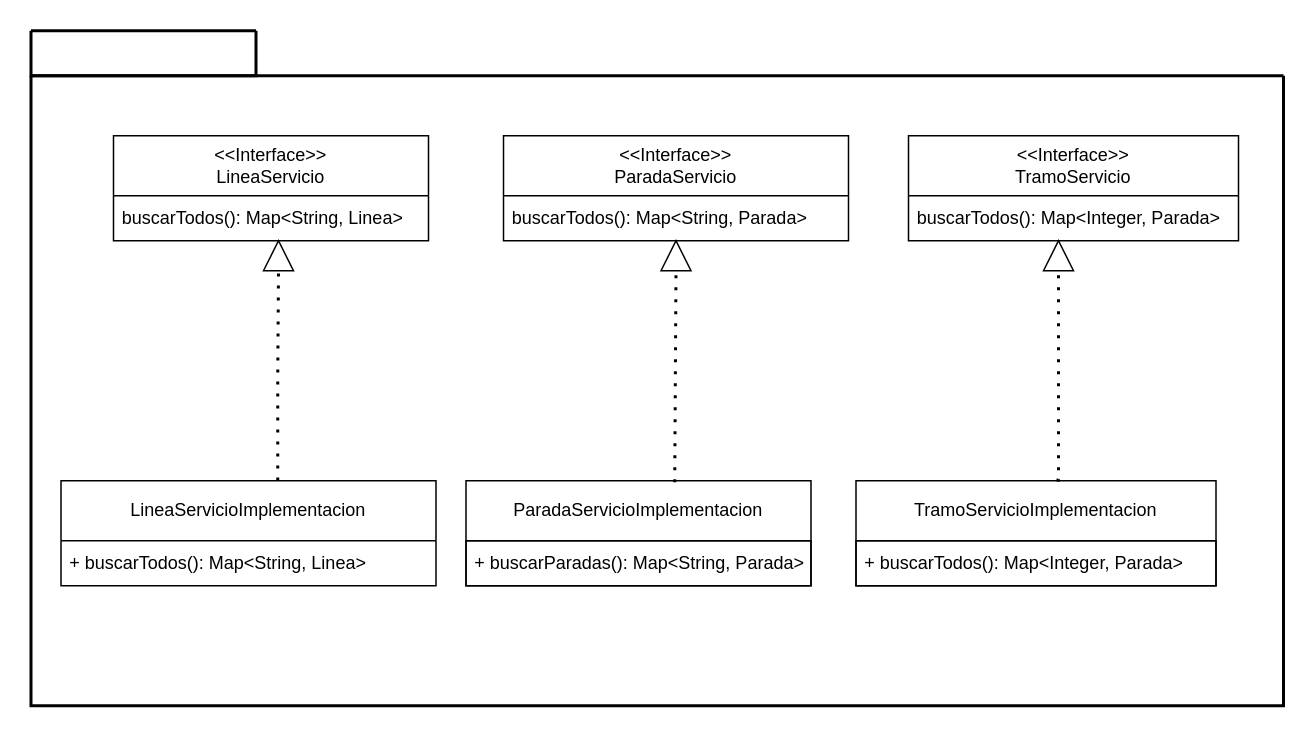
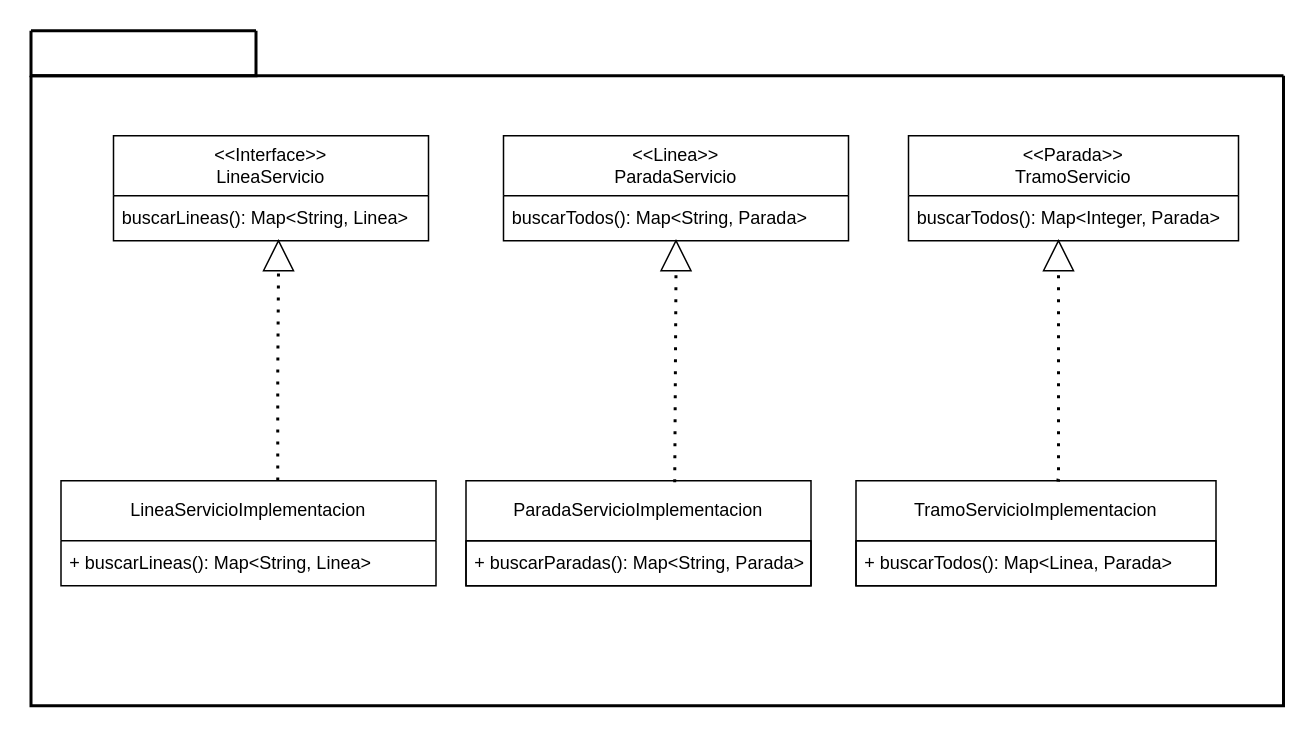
- <mxCell id="14" value="&lt;div&gt;&amp;lt;&amp;lt;Interface&amp;gt;&amp;gt;&lt;/div&gt;&lt;div&gt;ParadaServicio&lt;/div&gt;" style="swimlane;fontStyle=0;childLayout=stackLayout;horizontal=1;startSize=40;horizontalStack=0;resizeParent=1;resizeParentMax=0;resizeLast=0;collapsible=1;marginBottom=0;whiteSpace=wrap;html=1;" vertex="1" parent="2"><mxGeometry x="315" y="40" width="230" height="70" as="geometry" /></mxCell>
+ <mxCell id="14" value="&lt;div&gt;&amp;lt;&amp;lt;Linea&amp;gt;&amp;gt;&lt;/div&gt;&lt;div&gt;ParadaServicio&lt;/div&gt;" style="swimlane;fontStyle=0;childLayout=stackLayout;horizontal=1;startSize=40;horizontalStack=0;resizeParent=1;resizeParentMax=0;resizeLast=0;collapsible=1;marginBottom=0;whiteSpace=wrap;html=1;" vertex="1" parent="2"><mxGeometry x="315" y="40" width="230" height="70" as="geometry" /></mxCell>
- <mxCell id="16" value="&lt;div&gt;&amp;lt;&amp;lt;Interface&amp;gt;&amp;gt;&lt;/div&gt;&lt;div&gt;TramoServicio&lt;/div&gt;" style="swimlane;fontStyle=0;childLayout=stackLayout;horizontal=1;startSize=40;horizontalStack=0;resizeParent=1;resizeParentMax=0;resizeLast=0;collapsible=1;marginBottom=0;whiteSpace=wrap;html=1;" vertex="1" parent="2"><mxGeometry x="585" y="40" width="220" height="70" as="geometry" /></mxCell>
+ <mxCell id="16" value="&lt;div&gt;&amp;lt;&amp;lt;Parada&amp;gt;&amp;gt;&lt;/div&gt;&lt;div&gt;TramoServicio&lt;/div&gt;" style="swimlane;fontStyle=0;childLayout=stackLayout;horizontal=1;startSize=40;horizontalStack=0;resizeParent=1;resizeParentMax=0;resizeLast=0;collapsible=1;marginBottom=0;whiteSpace=wrap;html=1;" vertex="1" parent="2"><mxGeometry x="585" y="40" width="220" height="70" as="geometry" /></mxCell>
- <mxCell id="4" value="buscarTodos(): Map&amp;lt;String, Linea&amp;gt;" style="text;strokeColor=none;fillColor=none;align=left;verticalAlign=middle;spacingLeft=4;spacingRight=4;overflow=hidden;points=[[0,0.5],[1,0.5]];portConstraint=eastwest;rotatable=0;whiteSpace=wrap;html=1;" vertex="1" parent="3"><mxGeometry y="40" width="210" height="30" as="geometry" /></mxCell>
+ <mxCell id="4" value="buscarLineas(): Map&amp;lt;String, Linea&amp;gt;" style="text;strokeColor=none;fillColor=none;align=left;verticalAlign=middle;spacingLeft=4;spacingRight=4;overflow=hidden;points=[[0,0.5],[1,0.5]];portConstraint=eastwest;rotatable=0;whiteSpace=wrap;html=1;" vertex="1" parent="3"><mxGeometry y="40" width="210" height="30" as="geometry" /></mxCell>
- <mxCell id="7" value="+&amp;nbsp;buscarTodos(): Map&amp;lt;String, Linea&amp;gt;" style="text;strokeColor=none;fillColor=none;align=left;verticalAlign=middle;spacingLeft=4;spacingRight=4;overflow=hidden;points=[[0,0.5],[1,0.5]];portConstraint=eastwest;rotatable=0;whiteSpace=wrap;html=1;" vertex="1" parent="6"><mxGeometry y="40" width="250" height="30" as="geometry" /></mxCell>
+ <mxCell id="7" value="+&amp;nbsp;buscarLineas(): Map&amp;lt;String, Linea&amp;gt;" style="text;strokeColor=none;fillColor=none;align=left;verticalAlign=middle;spacingLeft=4;spacingRight=4;overflow=hidden;points=[[0,0.5],[1,0.5]];portConstraint=eastwest;rotatable=0;whiteSpace=wrap;html=1;" vertex="1" parent="6"><mxGeometry y="40" width="250" height="30" as="geometry" /></mxCell>
- <mxCell id="11" value="+&amp;nbsp;buscarTodos(): Map&amp;lt;Integer, Parada&amp;gt;" style="text;strokeColor=default;fillColor=none;align=left;verticalAlign=middle;spacingLeft=4;spacingRight=4;overflow=hidden;points=[[0,0.5],[1,0.5]];portConstraint=eastwest;rotatable=0;whiteSpace=wrap;html=1;" vertex="1" parent="10"><mxGeometry y="40" width="240" height="30" as="geometry" /></mxCell>
+ <mxCell id="11" value="+&amp;nbsp;buscarTodos(): Map&amp;lt;Linea, Parada&amp;gt;" style="text;strokeColor=default;fillColor=none;align=left;verticalAlign=middle;spacingLeft=4;spacingRight=4;overflow=hidden;points=[[0,0.5],[1,0.5]];portConstraint=eastwest;rotatable=0;whiteSpace=wrap;html=1;" vertex="1" parent="10"><mxGeometry y="40" width="240" height="30" as="geometry" /></mxCell>
